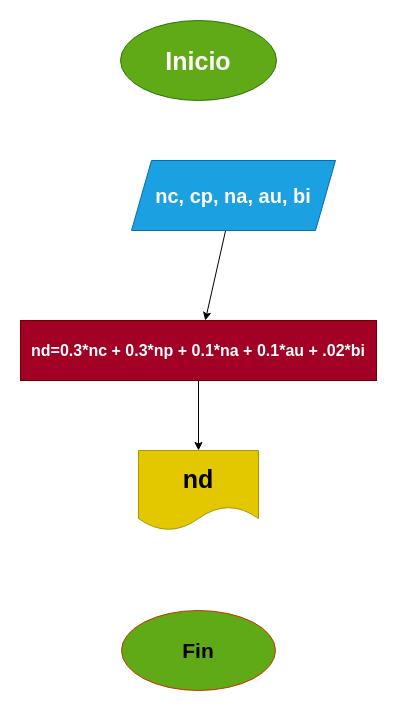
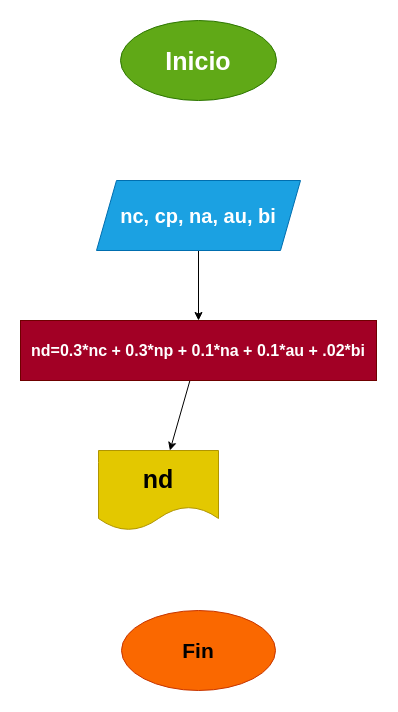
- <mxCell id="4" value="&lt;b&gt;&lt;font style=&quot;font-size: 20px;&quot;&gt;nc, cp, na, au, bi&lt;/font&gt;&lt;/b&gt;" style="shape=parallelogram;perimeter=parallelogramPerimeter;whiteSpace=wrap;html=1;fixedSize=1;fillColor=#1ba1e2;fontColor=#ffffff;strokeColor=#006EAF;" vertex="1" parent="1"><mxGeometry x="131" y="160" width="204" height="70" as="geometry" /></mxCell>
+ <mxCell id="4" value="&lt;b&gt;&lt;font style=&quot;font-size: 20px;&quot;&gt;nc, cp, na, au, bi&lt;/font&gt;&lt;/b&gt;" style="shape=parallelogram;perimeter=parallelogramPerimeter;whiteSpace=wrap;html=1;fixedSize=1;fillColor=#1ba1e2;fontColor=#ffffff;strokeColor=#006EAF;" vertex="1" parent="1"><mxGeometry x="96" y="180" width="204" height="70" as="geometry" /></mxCell>
- <mxCell id="7" value="&lt;b&gt;&lt;font style=&quot;font-size: 25px;&quot;&gt;nd&lt;/font&gt;&lt;/b&gt;" style="shape=document;whiteSpace=wrap;html=1;boundedLbl=1;fillColor=#e3c800;fontColor=#000000;strokeColor=#B09500;" vertex="1" parent="1"><mxGeometry x="138" y="450" width="120" height="80" as="geometry" /></mxCell>
+ <mxCell id="7" value="&lt;b&gt;&lt;font style=&quot;font-size: 25px;&quot;&gt;nd&lt;/font&gt;&lt;/b&gt;" style="shape=document;whiteSpace=wrap;html=1;boundedLbl=1;fillColor=#e3c800;fontColor=#000000;strokeColor=#B09500;" vertex="1" parent="1"><mxGeometry x="98" y="450" width="120" height="80" as="geometry" /></mxCell>
- <mxCell id="8" value="&lt;b&gt;&lt;font style=&quot;font-size: 21px;&quot;&gt;Fin&lt;/font&gt;&lt;/b&gt;" style="ellipse;whiteSpace=wrap;html=1;fillColor=#60a917;fontColor=#000000;strokeColor=#C73500;" vertex="1" parent="1"><mxGeometry x="121" y="610" width="154" height="80" as="geometry" /></mxCell>
+ <mxCell id="8" value="&lt;b&gt;&lt;font style=&quot;font-size: 21px;&quot;&gt;Fin&lt;/font&gt;&lt;/b&gt;" style="ellipse;whiteSpace=wrap;html=1;fillColor=#fa6800;fontColor=#000000;strokeColor=#C73500;" vertex="1" parent="1"><mxGeometry x="121" y="610" width="154" height="80" as="geometry" /></mxCell>
